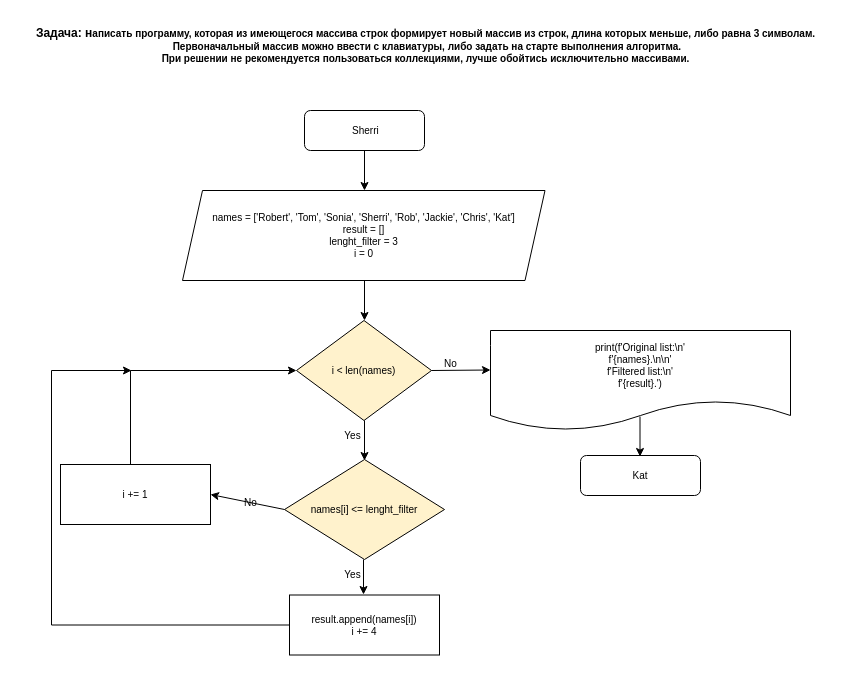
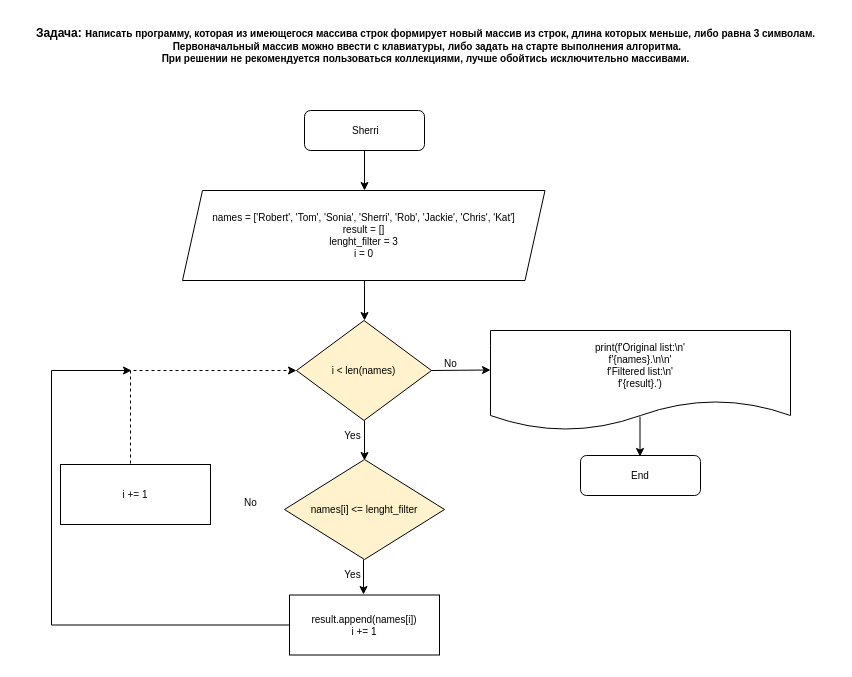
- <mxCell id="15" value="" style="endArrow=classic;html=1;rounded=0;fontSize=10;edgeStyle=elbowEdgeStyle;entryX=0;entryY=0.5;entryDx=0;entryDy=0;exitX=0.5;exitY=0;exitDx=0;exitDy=0;" edge="1" parent="1" source="20" target="7"><mxGeometry width="50" height="50" relative="1" as="geometry"><mxPoint x="130" y="430" as="sourcePoint" /><mxPoint x="237" y="415" as="targetPoint" /><Array as="points"><mxPoint x="130" y="400" /></Array></mxGeometry></mxCell>
+ <mxCell id="15" value="" style="endArrow=classic;html=1;rounded=0;fontSize=10;edgeStyle=elbowEdgeStyle;entryX=0;entryY=0.5;entryDx=0;entryDy=0;exitX=0.5;exitY=0;exitDx=0;exitDy=0;dashed=1;" edge="1" parent="1" source="20" target="7"><mxGeometry width="50" height="50" relative="1" as="geometry"><mxPoint x="130" y="430" as="sourcePoint" /><mxPoint x="237" y="415" as="targetPoint" /><Array as="points"><mxPoint x="130" y="400" /></Array></mxGeometry></mxCell>
- <mxCell id="18" value="&lt;font style=&quot;font-size: 10px;&quot;&gt;Kat&lt;/font&gt;" style="rounded=1;whiteSpace=wrap;html=1;strokeWidth=1;fontSize=10;" vertex="1" parent="1"><mxGeometry x="580" y="455" width="120" height="40" as="geometry" /></mxCell>
+ <mxCell id="18" value="&lt;font style=&quot;font-size: 10px;&quot;&gt;End&lt;/font&gt;" style="rounded=1;whiteSpace=wrap;html=1;strokeWidth=1;fontSize=10;" vertex="1" parent="1"><mxGeometry x="580" y="455" width="120" height="40" as="geometry" /></mxCell>
- <mxCell id="21" value="" style="endArrow=classic;html=1;rounded=0;fontSize=12;entryX=1;entryY=0.5;entryDx=0;entryDy=0;exitX=0;exitY=0.5;exitDx=0;exitDy=0;" edge="1" parent="1" source="12" target="20"><mxGeometry width="50" height="50" relative="1" as="geometry"><mxPoint x="225" y="520.5" as="sourcePoint" /><mxPoint x="284" y="520" as="targetPoint" /></mxGeometry></mxCell>
- <mxCell id="14" value="&lt;div style=&quot;background-color: rgb(255, 255, 255);&quot;&gt;result.append(names[i])&lt;/div&gt;&lt;div style=&quot;background-color: rgb(255, 255, 255);&quot;&gt;i += 4&lt;/div&gt;" style="rounded=0;whiteSpace=wrap;html=1;strokeWidth=1;fontSize=10;fontFamily=Helvetica;fontColor=#000000;" vertex="1" parent="1"><mxGeometry x="289" y="594.5" width="150" height="60" as="geometry" /></mxCell>
+ <mxCell id="14" value="&lt;div style=&quot;background-color: rgb(255, 255, 255);&quot;&gt;result.append(names[i])&lt;/div&gt;&lt;div style=&quot;background-color: rgb(255, 255, 255);&quot;&gt;i += 1&lt;/div&gt;" style="rounded=0;whiteSpace=wrap;html=1;strokeWidth=1;fontSize=10;fontFamily=Helvetica;fontColor=#000000;" vertex="1" parent="1"><mxGeometry x="289" y="594.5" width="150" height="60" as="geometry" /></mxCell>
